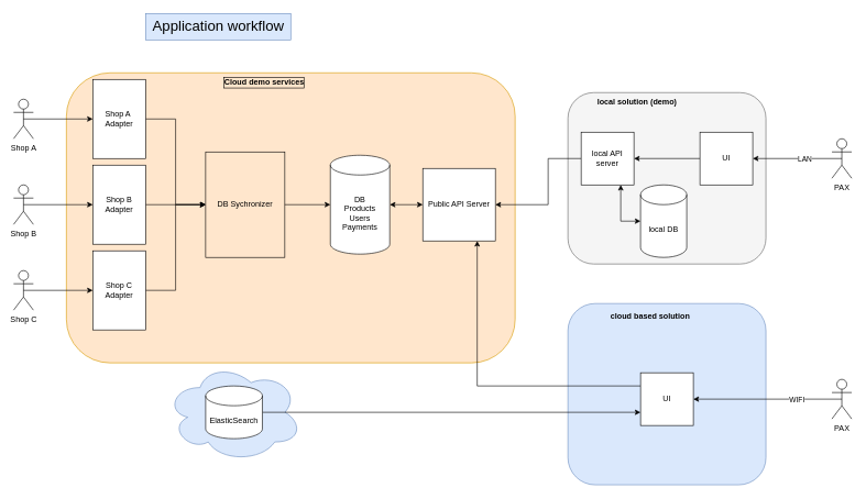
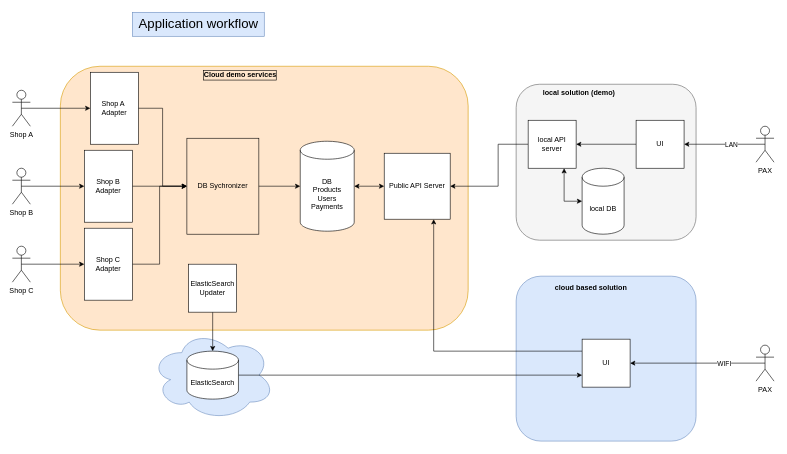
- <mxCell id="12" value="Shop A&amp;nbsp;&lt;div&gt;Adapter&lt;/div&gt;" style="rounded=0;whiteSpace=wrap;html=1;" vertex="1" parent="1"><mxGeometry x="140" y="120" width="80" height="120" as="geometry" /></mxCell>
+ <mxCell id="12" value="Shop A&amp;nbsp;&lt;div&gt;Adapter&lt;/div&gt;" style="rounded=0;whiteSpace=wrap;html=1;" vertex="1" parent="1"><mxGeometry x="150" y="120" width="80" height="120" as="geometry" /></mxCell>
+ <mxCell id="25" value="ElasticSearch&lt;div&gt;Updater&lt;/div&gt;" style="whiteSpace=wrap;html=1;aspect=fixed;" vertex="1" parent="1"><mxGeometry x="314" y="440" width="80" height="80" as="geometry" /></mxCell>
+ <mxCell id="24" style="edgeStyle=orthogonalEdgeStyle;rounded=0;orthogonalLoop=1;jettySize=auto;html=1;exitX=0.5;exitY=1;exitDx=0;exitDy=0;" edge="1" parent="1" source="25" target="21"><mxGeometry relative="1" as="geometry" /></mxCell>
